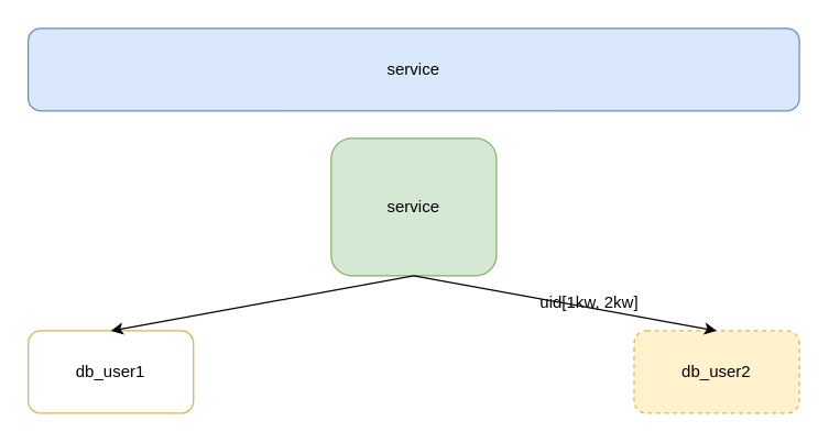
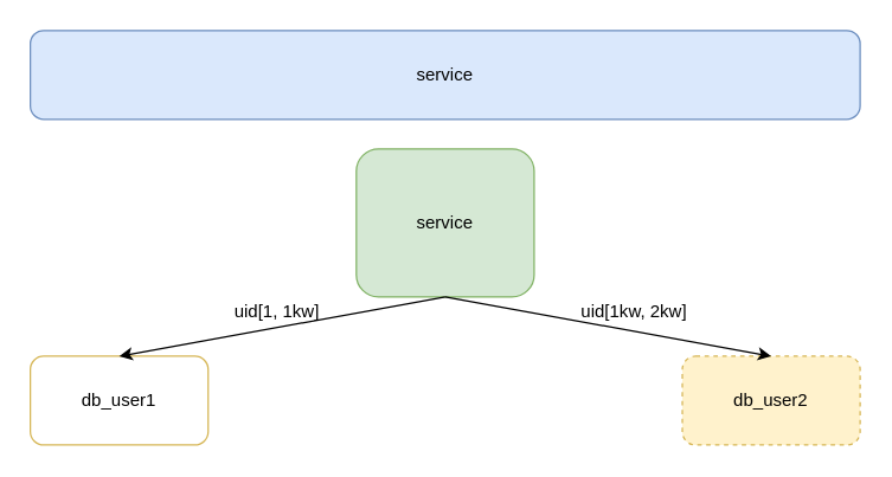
+ <mxCell id="8" value="uid[1, 1kw]" style="text;html=1;resizable=0;points=[];autosize=1;align=left;verticalAlign=top;spacingTop=-4;" vertex="1" parent="1"><mxGeometry x="156" y="200" width="70" height="20" as="geometry" /></mxCell>
- <mxCell id="9" value="uid[1kw, 2kw]" style="text;html=1;resizable=0;points=[];autosize=1;align=left;verticalAlign=top;spacingTop=-4;" vertex="1" parent="1"><mxGeometry x="390" y="210" width="90" height="20" as="geometry" /></mxCell>
+ <mxCell id="9" value="uid[1kw, 2kw]" style="text;html=1;resizable=0;points=[];autosize=1;align=left;verticalAlign=top;spacingTop=-4;" vertex="1" parent="1"><mxGeometry x="390" y="200" width="90" height="20" as="geometry" /></mxCell>
